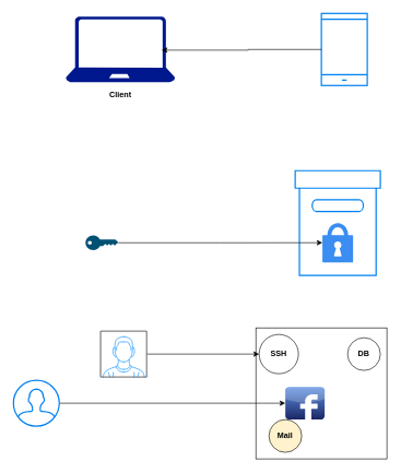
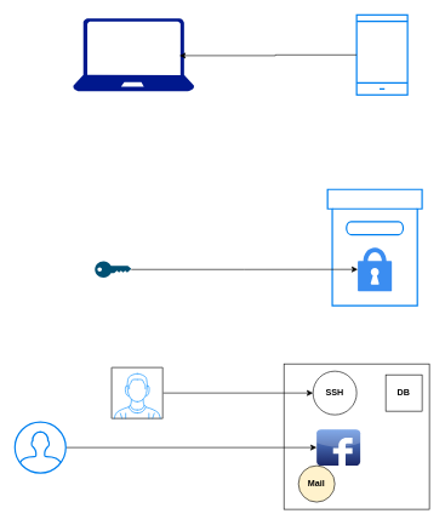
- <mxCell id="5" value="&lt;b&gt;Client&lt;/b&gt;" style="text;html=1;align=center;verticalAlign=middle;resizable=0;points=[];autosize=1;strokeColor=none;fillColor=none;" vertex="1" parent="1"><mxGeometry x="153.34" y="130" width="60" height="30" as="geometry" /></mxCell>
- <mxCell id="16" value="&lt;b&gt;SSH&lt;/b&gt;" style="ellipse;whiteSpace=wrap;html=1;aspect=fixed;" vertex="1" parent="1"><mxGeometry x="395" y="510" width="60" height="60" as="geometry" /></mxCell>
+ <mxCell id="16" value="&lt;b&gt;SSH&lt;/b&gt;" style="ellipse;whiteSpace=wrap;html=1;aspect=fixed;" vertex="1" parent="1"><mxGeometry x="430" y="510" width="60" height="60" as="geometry" /></mxCell>
- <mxCell id="18" value="&lt;b&gt;DB&lt;/b&gt;" style="ellipse;whiteSpace=wrap;html=1;aspect=fixed;" vertex="1" parent="1"><mxGeometry x="530" y="515" width="50" height="50" as="geometry" /></mxCell>
+ <mxCell id="18" value="&lt;b&gt;DB&lt;/b&gt;" style="whiteSpace=wrap;html=1;aspect=fixed;rounded=0;" vertex="1" parent="1"><mxGeometry x="530" y="515" width="50" height="50" as="geometry" /></mxCell>
